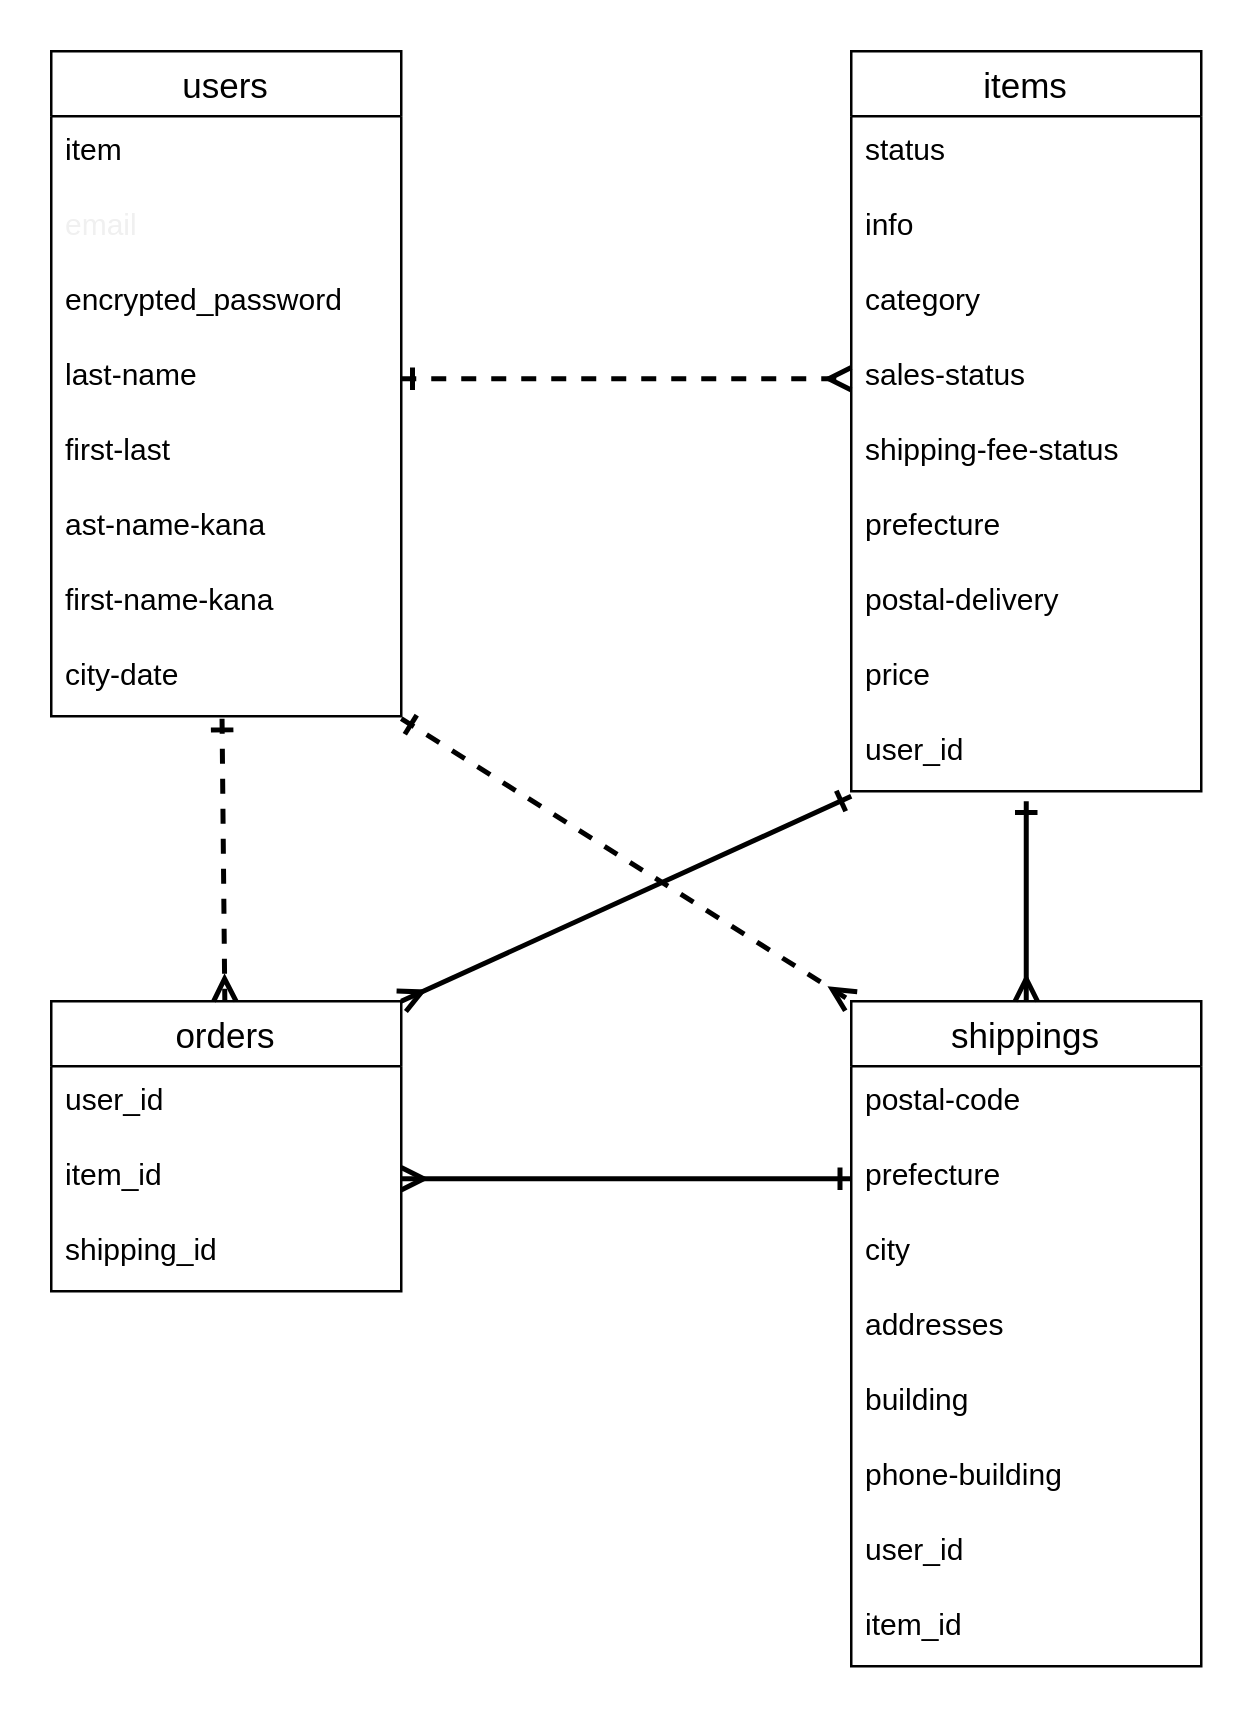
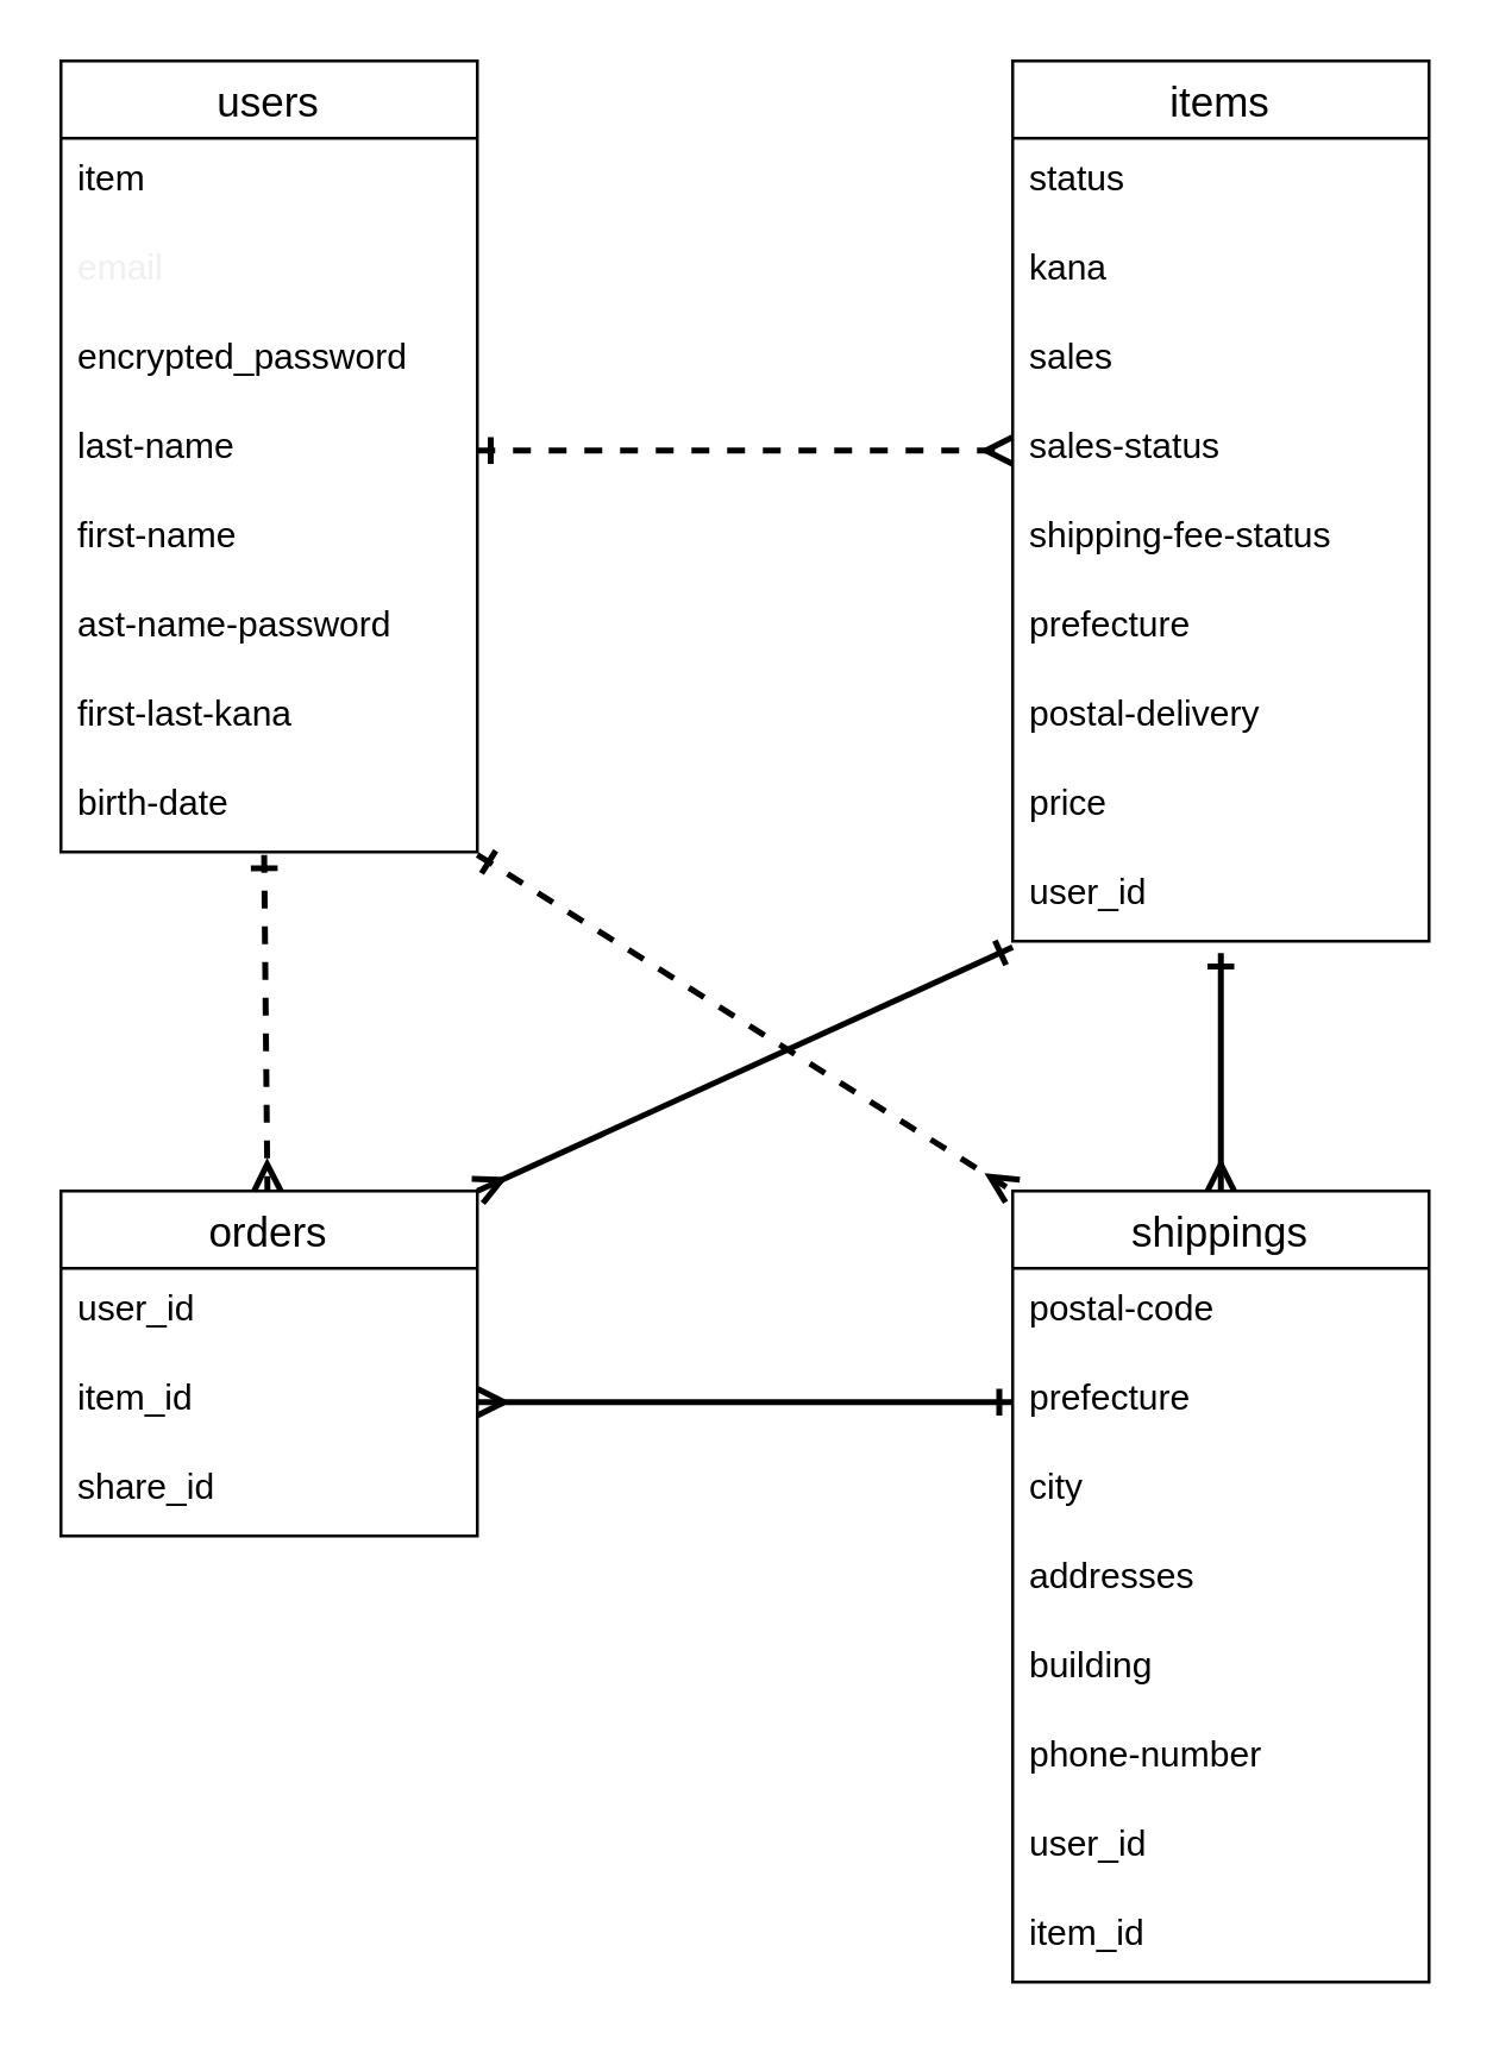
- <mxCell id="26" value="info" style="text;strokeColor=none;fillColor=none;spacingLeft=4;spacingRight=4;overflow=hidden;rotatable=0;points=[[0,0.5],[1,0.5]];portConstraint=eastwest;fontSize=12;" vertex="1" parent="24"><mxGeometry y="56" width="140" height="30" as="geometry" /></mxCell>
+ <mxCell id="26" value="kana" style="text;strokeColor=none;fillColor=none;spacingLeft=4;spacingRight=4;overflow=hidden;rotatable=0;points=[[0,0.5],[1,0.5]];portConstraint=eastwest;fontSize=12;" vertex="1" parent="24"><mxGeometry y="56" width="140" height="30" as="geometry" /></mxCell>
- <mxCell id="27" value="category" style="text;strokeColor=none;fillColor=none;spacingLeft=4;spacingRight=4;overflow=hidden;rotatable=0;points=[[0,0.5],[1,0.5]];portConstraint=eastwest;fontSize=12;" vertex="1" parent="24"><mxGeometry y="86" width="140" height="30" as="geometry" /></mxCell>
+ <mxCell id="27" value="sales" style="text;strokeColor=none;fillColor=none;spacingLeft=4;spacingRight=4;overflow=hidden;rotatable=0;points=[[0,0.5],[1,0.5]];portConstraint=eastwest;fontSize=12;" vertex="1" parent="24"><mxGeometry y="86" width="140" height="30" as="geometry" /></mxCell>
- <mxCell id="7" value="first-last" style="text;strokeColor=none;fillColor=none;spacingLeft=4;spacingRight=4;overflow=hidden;rotatable=0;points=[[0,0.5],[1,0.5]];portConstraint=eastwest;fontSize=12;" vertex="1" parent="2"><mxGeometry y="146" width="140" height="30" as="geometry" /></mxCell>
+ <mxCell id="7" value="first-name" style="text;strokeColor=none;fillColor=none;spacingLeft=4;spacingRight=4;overflow=hidden;rotatable=0;points=[[0,0.5],[1,0.5]];portConstraint=eastwest;fontSize=12;" vertex="1" parent="2"><mxGeometry y="146" width="140" height="30" as="geometry" /></mxCell>
- <mxCell id="8" value="ast-name-kana" style="text;strokeColor=none;fillColor=none;spacingLeft=4;spacingRight=4;overflow=hidden;rotatable=0;points=[[0,0.5],[1,0.5]];portConstraint=eastwest;fontSize=12;" vertex="1" parent="2"><mxGeometry y="176" width="140" height="30" as="geometry" /></mxCell>
+ <mxCell id="8" value="ast-name-password" style="text;strokeColor=none;fillColor=none;spacingLeft=4;spacingRight=4;overflow=hidden;rotatable=0;points=[[0,0.5],[1,0.5]];portConstraint=eastwest;fontSize=12;" vertex="1" parent="2"><mxGeometry y="176" width="140" height="30" as="geometry" /></mxCell>
- <mxCell id="9" value="first-name-kana" style="text;strokeColor=none;fillColor=none;spacingLeft=4;spacingRight=4;overflow=hidden;rotatable=0;points=[[0,0.5],[1,0.5]];portConstraint=eastwest;fontSize=12;" vertex="1" parent="2"><mxGeometry y="206" width="140" height="30" as="geometry" /></mxCell>
+ <mxCell id="9" value="first-last-kana" style="text;strokeColor=none;fillColor=none;spacingLeft=4;spacingRight=4;overflow=hidden;rotatable=0;points=[[0,0.5],[1,0.5]];portConstraint=eastwest;fontSize=12;" vertex="1" parent="2"><mxGeometry y="206" width="140" height="30" as="geometry" /></mxCell>
- <mxCell id="10" value="city-date" style="text;strokeColor=none;fillColor=none;spacingLeft=4;spacingRight=4;overflow=hidden;rotatable=0;points=[[0,0.5],[1,0.5]];portConstraint=eastwest;fontSize=12;" vertex="1" parent="2"><mxGeometry y="236" width="140" height="30" as="geometry" /></mxCell>
+ <mxCell id="10" value="birth-date" style="text;strokeColor=none;fillColor=none;spacingLeft=4;spacingRight=4;overflow=hidden;rotatable=0;points=[[0,0.5],[1,0.5]];portConstraint=eastwest;fontSize=12;" vertex="1" parent="2"><mxGeometry y="236" width="140" height="30" as="geometry" /></mxCell>
- <mxCell id="23" value="shipping_id" style="text;strokeColor=none;fillColor=none;spacingLeft=4;spacingRight=4;overflow=hidden;rotatable=0;points=[[0,0.5],[1,0.5]];portConstraint=eastwest;fontSize=12;" vertex="1" parent="20"><mxGeometry y="86" width="140" height="30" as="geometry" /></mxCell>
+ <mxCell id="23" value="share_id" style="text;strokeColor=none;fillColor=none;spacingLeft=4;spacingRight=4;overflow=hidden;rotatable=0;points=[[0,0.5],[1,0.5]];portConstraint=eastwest;fontSize=12;" vertex="1" parent="20"><mxGeometry y="86" width="140" height="30" as="geometry" /></mxCell>
- <mxCell id="17" value="phone-building" style="text;strokeColor=none;fillColor=none;spacingLeft=4;spacingRight=4;overflow=hidden;rotatable=0;points=[[0,0.5],[1,0.5]];portConstraint=eastwest;fontSize=12;" vertex="1" parent="11"><mxGeometry y="176" width="140" height="30" as="geometry" /></mxCell>
+ <mxCell id="17" value="phone-number" style="text;strokeColor=none;fillColor=none;spacingLeft=4;spacingRight=4;overflow=hidden;rotatable=0;points=[[0,0.5],[1,0.5]];portConstraint=eastwest;fontSize=12;" vertex="1" parent="11"><mxGeometry y="176" width="140" height="30" as="geometry" /></mxCell>
